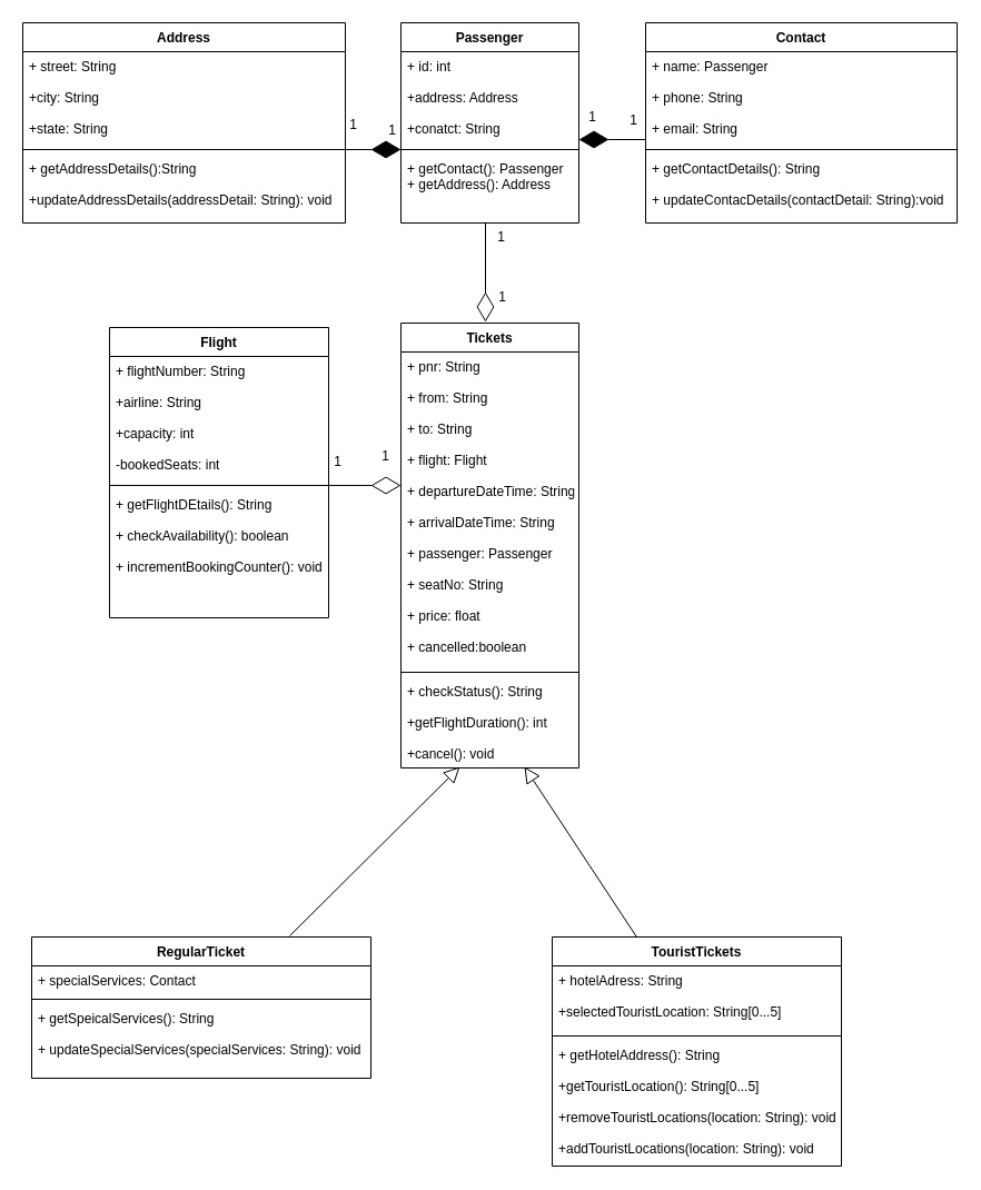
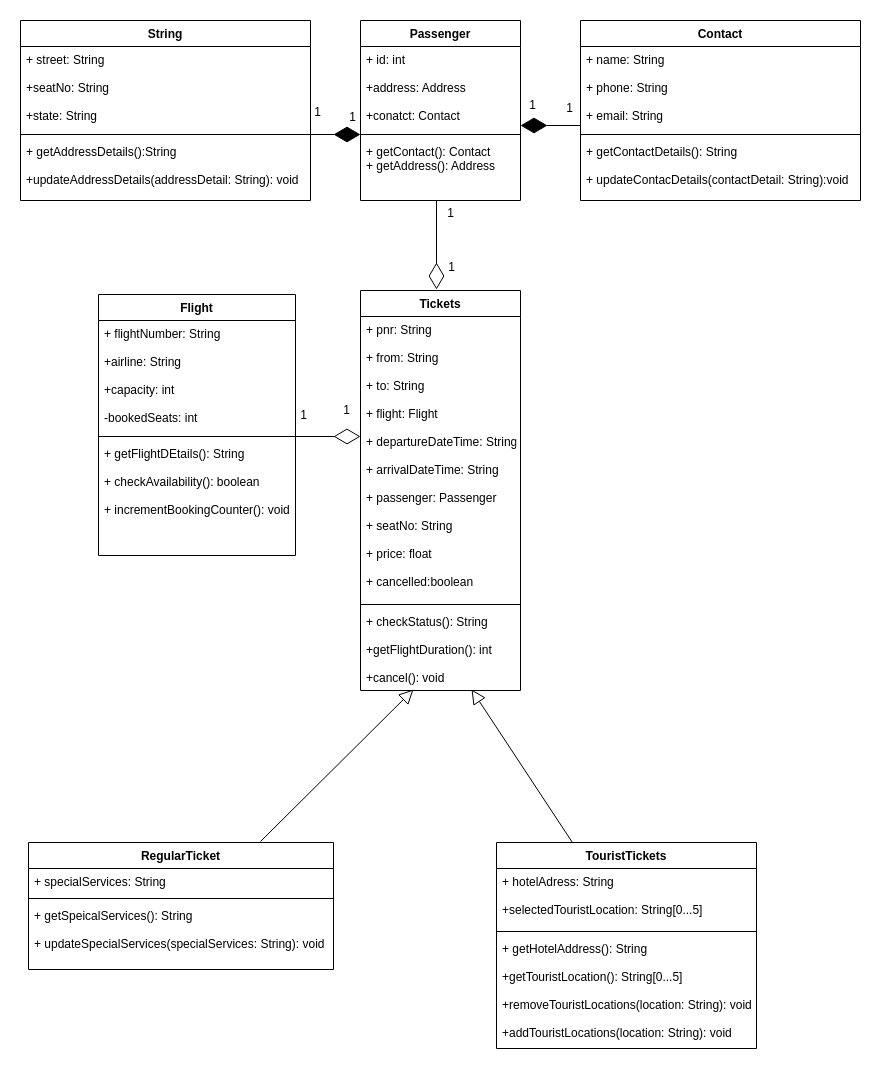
- <mxCell id="2" value="Address" style="swimlane;fontStyle=1;align=center;verticalAlign=top;childLayout=stackLayout;horizontal=1;startSize=26;horizontalStack=0;resizeParent=1;resizeParentMax=0;resizeLast=0;collapsible=1;marginBottom=0;" parent="1" vertex="1"><mxGeometry x="20" y="20" width="290" height="180" as="geometry" /></mxCell>
+ <mxCell id="2" value="String" style="swimlane;fontStyle=1;align=center;verticalAlign=top;childLayout=stackLayout;horizontal=1;startSize=26;horizontalStack=0;resizeParent=1;resizeParentMax=0;resizeLast=0;collapsible=1;marginBottom=0;" parent="1" vertex="1"><mxGeometry x="20" y="20" width="290" height="180" as="geometry" /></mxCell>
- <mxCell id="3" value="+ street: String&#10;&#10;+city: String&#10;&#10;+state: String" style="text;strokeColor=none;fillColor=none;align=left;verticalAlign=top;spacingLeft=4;spacingRight=4;overflow=hidden;rotatable=0;points=[[0,0.5],[1,0.5]];portConstraint=eastwest;" parent="2" vertex="1"><mxGeometry y="26" width="290" height="84" as="geometry" /></mxCell>
+ <mxCell id="3" value="+ street: String&#10;&#10;+seatNo: String&#10;&#10;+state: String" style="text;strokeColor=none;fillColor=none;align=left;verticalAlign=top;spacingLeft=4;spacingRight=4;overflow=hidden;rotatable=0;points=[[0,0.5],[1,0.5]];portConstraint=eastwest;" parent="2" vertex="1"><mxGeometry y="26" width="290" height="84" as="geometry" /></mxCell>
- <mxCell id="15" value="+ id: int&#10;&#10;+address: Address&#10;&#10;+conatct: String" style="text;strokeColor=none;fillColor=none;align=left;verticalAlign=top;spacingLeft=4;spacingRight=4;overflow=hidden;rotatable=0;points=[[0,0.5],[1,0.5]];portConstraint=eastwest;" parent="14" vertex="1"><mxGeometry y="26" width="160" height="84" as="geometry" /></mxCell>
+ <mxCell id="15" value="+ id: int&#10;&#10;+address: Address&#10;&#10;+conatct: Contact" style="text;strokeColor=none;fillColor=none;align=left;verticalAlign=top;spacingLeft=4;spacingRight=4;overflow=hidden;rotatable=0;points=[[0,0.5],[1,0.5]];portConstraint=eastwest;" parent="14" vertex="1"><mxGeometry y="26" width="160" height="84" as="geometry" /></mxCell>
- <mxCell id="7" value="+ name: Passenger&#10;&#10;+ phone: String&#10;&#10;+ email: String" style="text;strokeColor=none;fillColor=none;align=left;verticalAlign=top;spacingLeft=4;spacingRight=4;overflow=hidden;rotatable=0;points=[[0,0.5],[1,0.5]];portConstraint=eastwest;" parent="6" vertex="1"><mxGeometry y="26" width="280" height="84" as="geometry" /></mxCell>
+ <mxCell id="7" value="+ name: String&#10;&#10;+ phone: String&#10;&#10;+ email: String" style="text;strokeColor=none;fillColor=none;align=left;verticalAlign=top;spacingLeft=4;spacingRight=4;overflow=hidden;rotatable=0;points=[[0,0.5],[1,0.5]];portConstraint=eastwest;" parent="6" vertex="1"><mxGeometry y="26" width="280" height="84" as="geometry" /></mxCell>
- <mxCell id="17" value="+ getContact(): Passenger&#10;+ getAddress(): Address&#10;" style="text;strokeColor=none;fillColor=none;align=left;verticalAlign=top;spacingLeft=4;spacingRight=4;overflow=hidden;rotatable=0;points=[[0,0.5],[1,0.5]];portConstraint=eastwest;" parent="14" vertex="1"><mxGeometry y="118" width="160" height="62" as="geometry" /></mxCell>
+ <mxCell id="17" value="+ getContact(): Contact&#10;+ getAddress(): Address&#10;" style="text;strokeColor=none;fillColor=none;align=left;verticalAlign=top;spacingLeft=4;spacingRight=4;overflow=hidden;rotatable=0;points=[[0,0.5],[1,0.5]];portConstraint=eastwest;" parent="14" vertex="1"><mxGeometry y="118" width="160" height="62" as="geometry" /></mxCell>
- <mxCell id="23" value="+ specialServices: Contact" style="text;strokeColor=none;fillColor=none;align=left;verticalAlign=top;spacingLeft=4;spacingRight=4;overflow=hidden;rotatable=0;points=[[0,0.5],[1,0.5]];portConstraint=eastwest;" parent="22" vertex="1"><mxGeometry y="26" width="305" height="26" as="geometry" /></mxCell>
+ <mxCell id="23" value="+ specialServices: String" style="text;strokeColor=none;fillColor=none;align=left;verticalAlign=top;spacingLeft=4;spacingRight=4;overflow=hidden;rotatable=0;points=[[0,0.5],[1,0.5]];portConstraint=eastwest;" parent="22" vertex="1"><mxGeometry y="26" width="305" height="26" as="geometry" /></mxCell>
